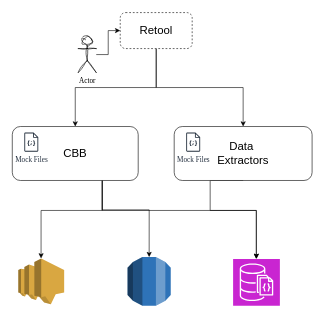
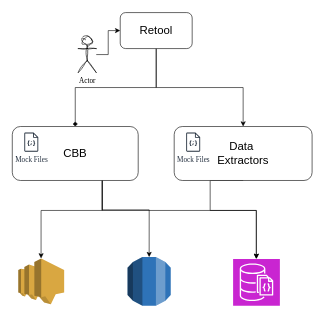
- <mxCell id="4" value="&lt;font style=&quot;font-size: 19px;&quot; face=&quot;Helvetica&quot;&gt;Retool&lt;/font&gt;" style="rounded=1;whiteSpace=wrap;html=1;hachureGap=4;fontFamily=Architects Daughter;fontSource=https%3A%2F%2Ffonts.googleapis.com%2Fcss%3Ffamily%3DArchitects%2BDaughter;glass=0;shadow=0;dashed=1;" vertex="1" parent="1"><mxGeometry x="200" y="20" width="120" height="60" as="geometry" /></mxCell>
+ <mxCell id="4" value="&lt;font style=&quot;font-size: 19px;&quot; face=&quot;Helvetica&quot;&gt;Retool&lt;/font&gt;" style="rounded=1;whiteSpace=wrap;html=1;hachureGap=4;fontFamily=Architects Daughter;fontSource=https%3A%2F%2Ffonts.googleapis.com%2Fcss%3Ffamily%3DArchitects%2BDaughter;glass=0;shadow=0;" vertex="1" parent="1"><mxGeometry x="200" y="20" width="120" height="60" as="geometry" /></mxCell>
- <mxCell id="2" value="" style="edgeStyle=orthogonalEdgeStyle;rounded=0;hachureGap=4;orthogonalLoop=1;jettySize=auto;html=1;fontFamily=Architects Daughter;fontSource=https%3A%2F%2Ffonts.googleapis.com%2Fcss%3Ffamily%3DArchitects%2BDaughter;shadow=0;" edge="1" parent="1" source="4" target="7"><mxGeometry relative="1" as="geometry" /></mxCell>
+ <mxCell id="2" value="" style="edgeStyle=orthogonalEdgeStyle;rounded=0;hachureGap=4;orthogonalLoop=1;jettySize=auto;html=1;fontFamily=Architects Daughter;fontSource=https%3A%2F%2Ffonts.googleapis.com%2Fcss%3Ffamily%3DArchitects%2BDaughter;shadow=0;endArrow=diamond;" edge="1" parent="1" source="4" target="7"><mxGeometry relative="1" as="geometry" /></mxCell>
